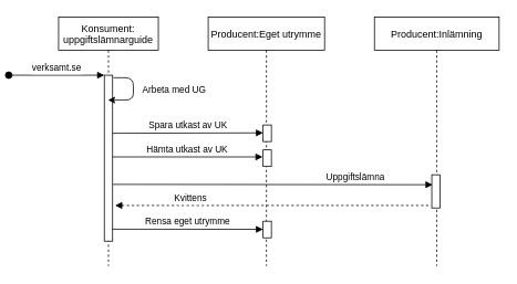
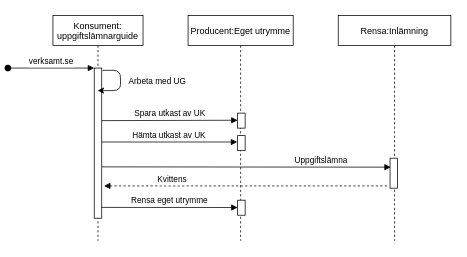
- <mxCell id="9" value="Producent:Inlämning" style="shape=umlLifeline;perimeter=lifelinePerimeter;container=1;collapsible=0;recursiveResize=0;rounded=0;shadow=0;strokeWidth=1;" vertex="1" parent="1"><mxGeometry x="400" y="20" width="150" height="300" as="geometry" /></mxCell>
+ <mxCell id="9" value="Rensa:Inlämning" style="shape=umlLifeline;perimeter=lifelinePerimeter;container=1;collapsible=0;recursiveResize=0;rounded=0;shadow=0;strokeWidth=1;" vertex="1" parent="1"><mxGeometry x="400" y="20" width="150" height="300" as="geometry" /></mxCell>
